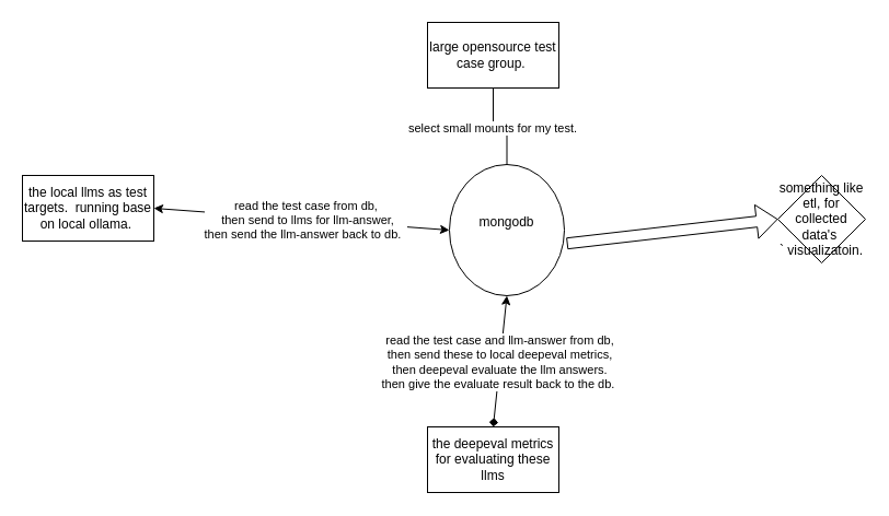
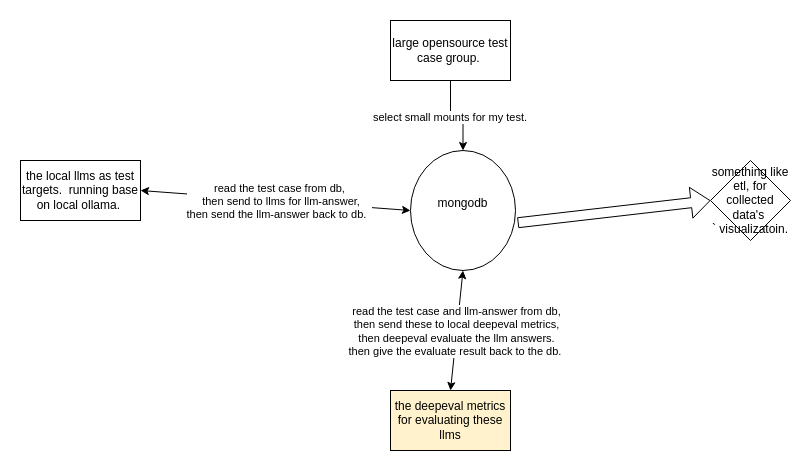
- <mxCell id="3" style="edgeStyle=orthogonalEdgeStyle;rounded=0;orthogonalLoop=1;jettySize=auto;html=1;entryX=0.5;entryY=0;entryDx=0;entryDy=0;endArrow=none;" edge="1" parent="1" source="5" target="2"><mxGeometry relative="1" as="geometry" /></mxCell>
+ <mxCell id="3" style="edgeStyle=orthogonalEdgeStyle;rounded=0;orthogonalLoop=1;jettySize=auto;html=1;entryX=0.5;entryY=0;entryDx=0;entryDy=0;" edge="1" parent="1" source="5" target="2"><mxGeometry relative="1" as="geometry" /></mxCell>
- <mxCell id="11" value="" style="endArrow=diamond;startArrow=classic;html=1;rounded=0;exitX=0.5;exitY=1;exitDx=0;exitDy=0;entryX=0.5;entryY=0;entryDx=0;entryDy=0;" edge="1" parent="1" source="2" target="10"><mxGeometry width="50" height="50" relative="1" as="geometry"><mxPoint x="430" y="210" as="sourcePoint" /><mxPoint x="480" y="160" as="targetPoint" /></mxGeometry></mxCell>
+ <mxCell id="11" value="" style="endArrow=classic;startArrow=classic;html=1;rounded=0;exitX=0.5;exitY=1;exitDx=0;exitDy=0;entryX=0.5;entryY=0;entryDx=0;entryDy=0;" edge="1" parent="1" source="2" target="10"><mxGeometry width="50" height="50" relative="1" as="geometry"><mxPoint x="430" y="210" as="sourcePoint" /><mxPoint x="480" y="160" as="targetPoint" /></mxGeometry></mxCell>
- <mxCell id="10" value="the deepeval metrics&lt;br&gt;for evaluating these llms" style="whiteSpace=wrap;html=1;" vertex="1" parent="1"><mxGeometry x="390" y="390" width="120" height="60" as="geometry" /></mxCell>
+ <mxCell id="10" value="the deepeval metrics&lt;br&gt;for evaluating these llms" style="whiteSpace=wrap;html=1;fillColor=#fff2cc;" vertex="1" parent="1"><mxGeometry x="390" y="390" width="120" height="60" as="geometry" /></mxCell>
